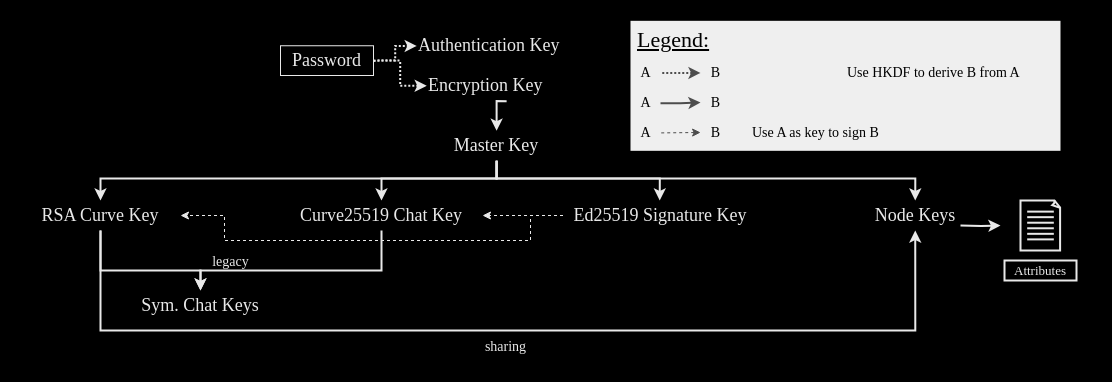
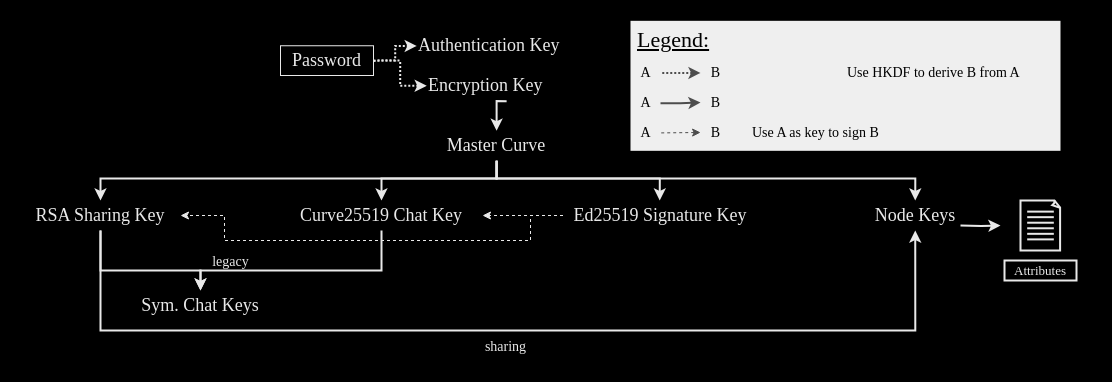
- <mxCell id="29" value="Master Key" style="text;html=1;strokeColor=none;fillColor=none;align=center;verticalAlign=middle;whiteSpace=wrap;rounded=0;labelBackgroundColor=none;fontFamily=Palatino;fontSize=18;fontColor=#e9e9e9;" parent="1" vertex="1"><mxGeometry x="396.19" y="130.25" width="199.87" height="30" as="geometry" /></mxCell>
+ <mxCell id="29" value="Master Curve" style="text;html=1;strokeColor=none;fillColor=none;align=center;verticalAlign=middle;whiteSpace=wrap;rounded=0;labelBackgroundColor=none;fontFamily=Palatino;fontSize=18;fontColor=#e9e9e9;" parent="1" vertex="1"><mxGeometry x="396.19" y="130.25" width="199.87" height="30" as="geometry" /></mxCell>
- <mxCell id="9" value="RSA Curve Key" style="text;html=1;strokeColor=none;fillColor=none;align=center;verticalAlign=middle;whiteSpace=wrap;rounded=0;labelBackgroundColor=none;fontFamily=Palatino;fontSize=18;fontColor=#e9e9e9;" parent="1" vertex="1"><mxGeometry x="20" y="200" width="160" height="30" as="geometry" /></mxCell>
+ <mxCell id="9" value="RSA Sharing Key" style="text;html=1;strokeColor=none;fillColor=none;align=center;verticalAlign=middle;whiteSpace=wrap;rounded=0;labelBackgroundColor=none;fontFamily=Palatino;fontSize=18;fontColor=#e9e9e9;" parent="1" vertex="1"><mxGeometry x="20" y="200" width="160" height="30" as="geometry" /></mxCell>
